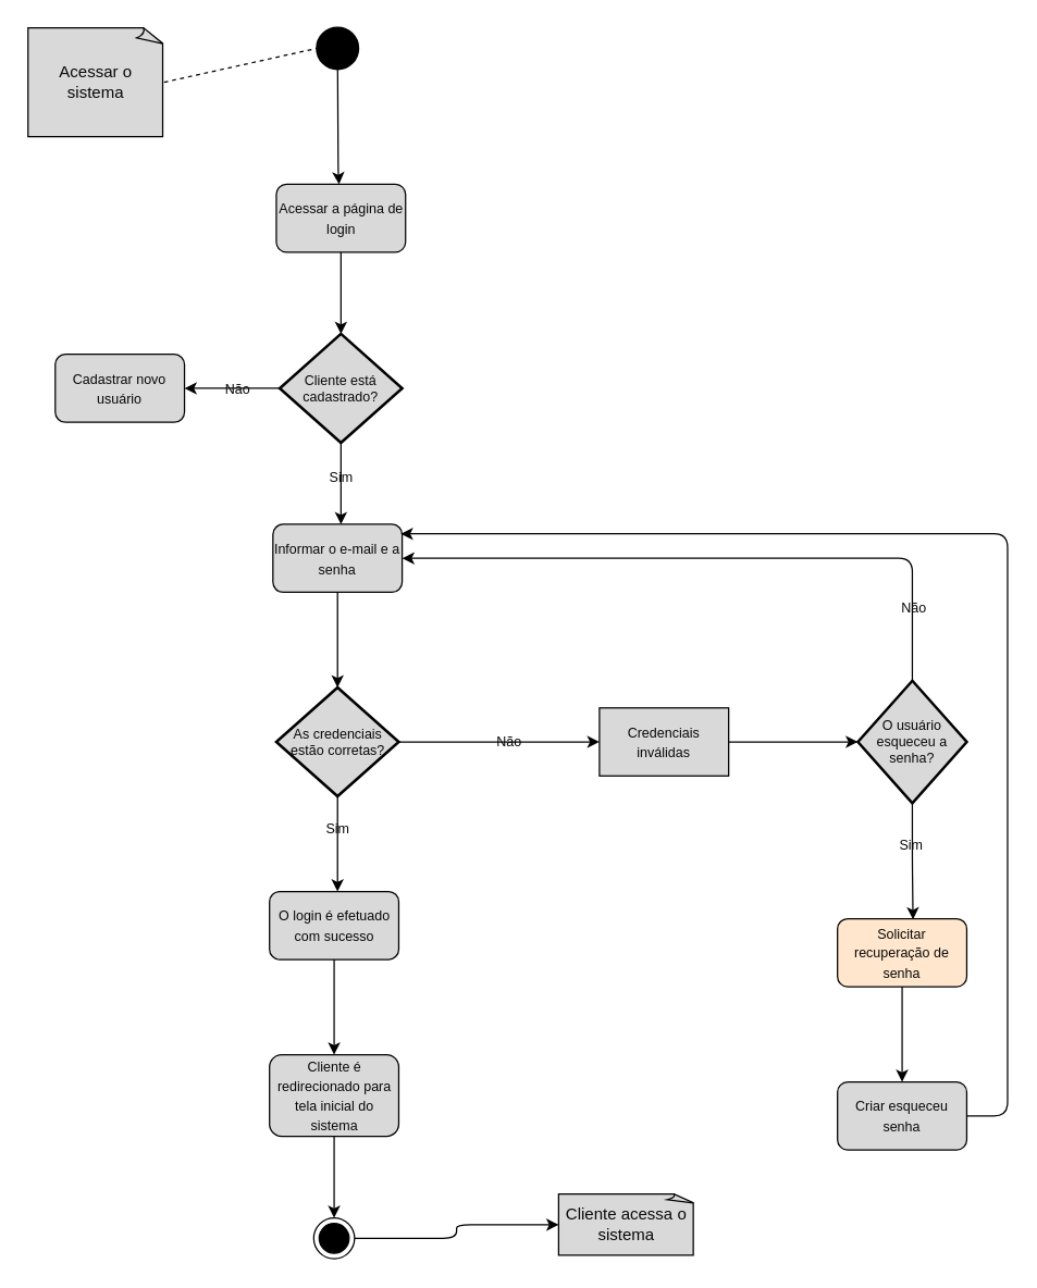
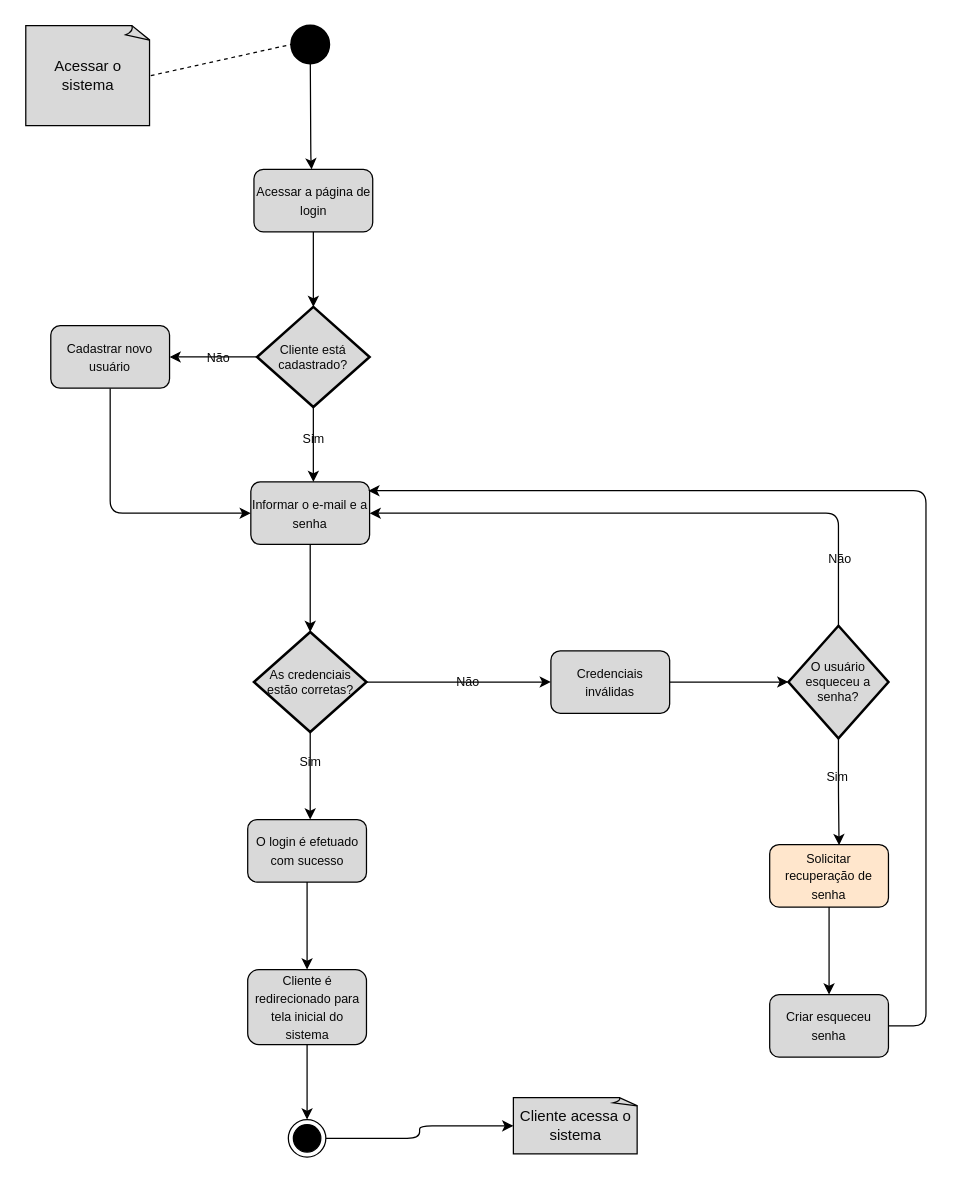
+ <mxCell id="29" style="edgeStyle=orthogonalEdgeStyle;html=1;entryX=0;entryY=0.5;entryDx=0;entryDy=0;labelBackgroundColor=default;strokeColor=#000000;fontSize=10;fontColor=#080808;" edge="1" parent="1" source="30" target="16"><mxGeometry relative="1" as="geometry"><Array as="points"><mxPoint x="88" y="410" /></Array></mxGeometry></mxCell>
- <mxCell id="14" value="&lt;font style=&quot;font-size: 10px;&quot;&gt;Credenciais inválidas&lt;/font&gt;" style="whiteSpace=wrap;html=1;strokeColor=#000000;fontColor=#080808;fillColor=#D9D9D9;rounded=0;" vertex="1" parent="1"><mxGeometry x="440" y="520" width="95" height="50" as="geometry" /></mxCell>
+ <mxCell id="14" value="&lt;font style=&quot;font-size: 10px;&quot;&gt;Credenciais inválidas&lt;/font&gt;" style="rounded=1;whiteSpace=wrap;html=1;strokeColor=#000000;fontColor=#080808;fillColor=#D9D9D9;" vertex="1" parent="1"><mxGeometry x="440" y="520" width="95" height="50" as="geometry" /></mxCell>
